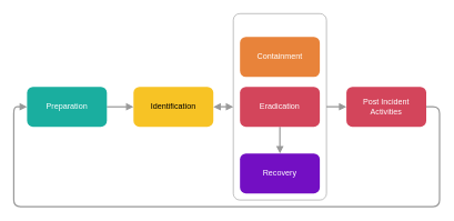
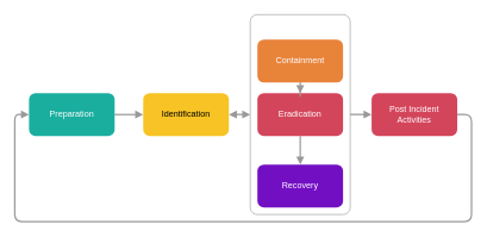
+ <mxCell id="10" value="" style="edgeStyle=orthogonalEdgeStyle;rounded=0;orthogonalLoop=1;jettySize=auto;html=1;endArrow=block;endFill=1;strokeWidth=2;strokeColor=#999999;" parent="1" source="11" target="7" edge="1"><mxGeometry relative="1" as="geometry" /></mxCell>
